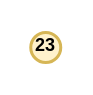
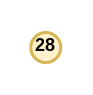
- <mxCell id="4" value="23" style="text;html=1;strokeColor=none;fillColor=none;align=center;verticalAlign=middle;whiteSpace=wrap;rounded=0;fontStyle=1" parent="2" vertex="1"><mxGeometry width="20" height="20" as="geometry" /></mxCell>
+ <mxCell id="4" value="28" style="text;html=1;strokeColor=none;fillColor=none;align=center;verticalAlign=middle;whiteSpace=wrap;rounded=0;fontStyle=1" parent="2" vertex="1"><mxGeometry width="20" height="20" as="geometry" /></mxCell>
